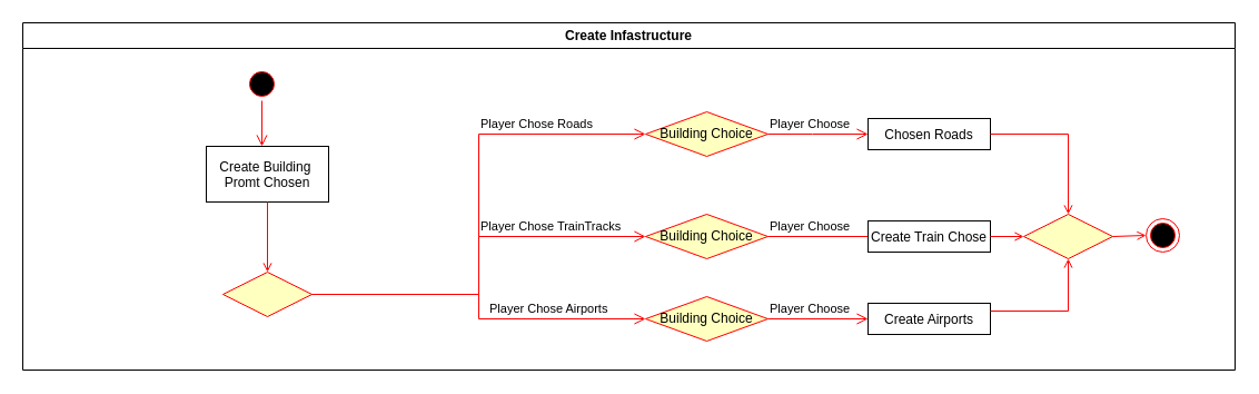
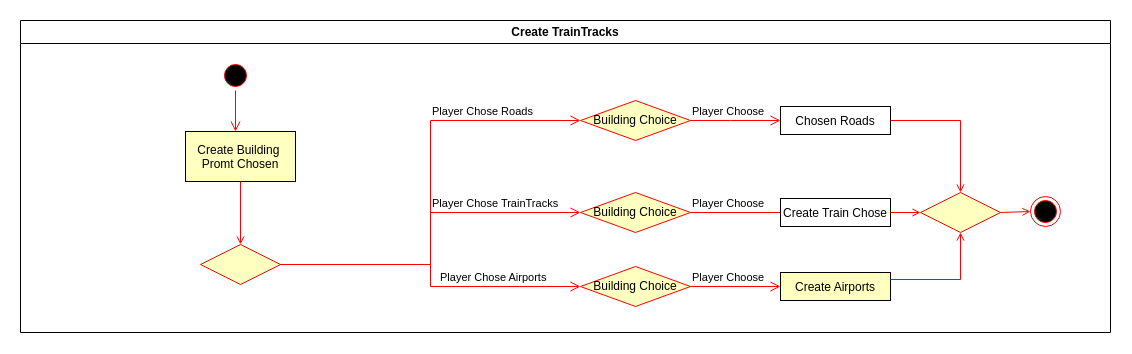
- <mxCell id="2" value="Create Infastructure" style="swimlane;whiteSpace=wrap;startSize=23;" parent="1" vertex="1"><mxGeometry x="20" y="20" width="1090" height="312" as="geometry" /></mxCell>
+ <mxCell id="2" value="Create TrainTracks" style="swimlane;whiteSpace=wrap;startSize=23;" parent="1" vertex="1"><mxGeometry x="20" y="20" width="1090" height="312" as="geometry" /></mxCell>
- <mxCell id="5" value="Create Building &#10;Promt Chosen" style="" parent="2" vertex="1"><mxGeometry x="165" y="111" width="110" height="50" as="geometry" /></mxCell>
+ <mxCell id="5" value="Create Building &#10;Promt Chosen" style="fillColor=#ffffc0;" parent="2" vertex="1"><mxGeometry x="165" y="111" width="110" height="50" as="geometry" /></mxCell>
- <mxCell id="18" value="Create Airports" style="" parent="2" vertex="1"><mxGeometry x="760" y="252" width="110" height="28" as="geometry" /></mxCell>
+ <mxCell id="18" value="Create Airports" style="fillColor=#ffffc0;" parent="2" vertex="1"><mxGeometry x="760" y="252" width="110" height="28" as="geometry" /></mxCell>
